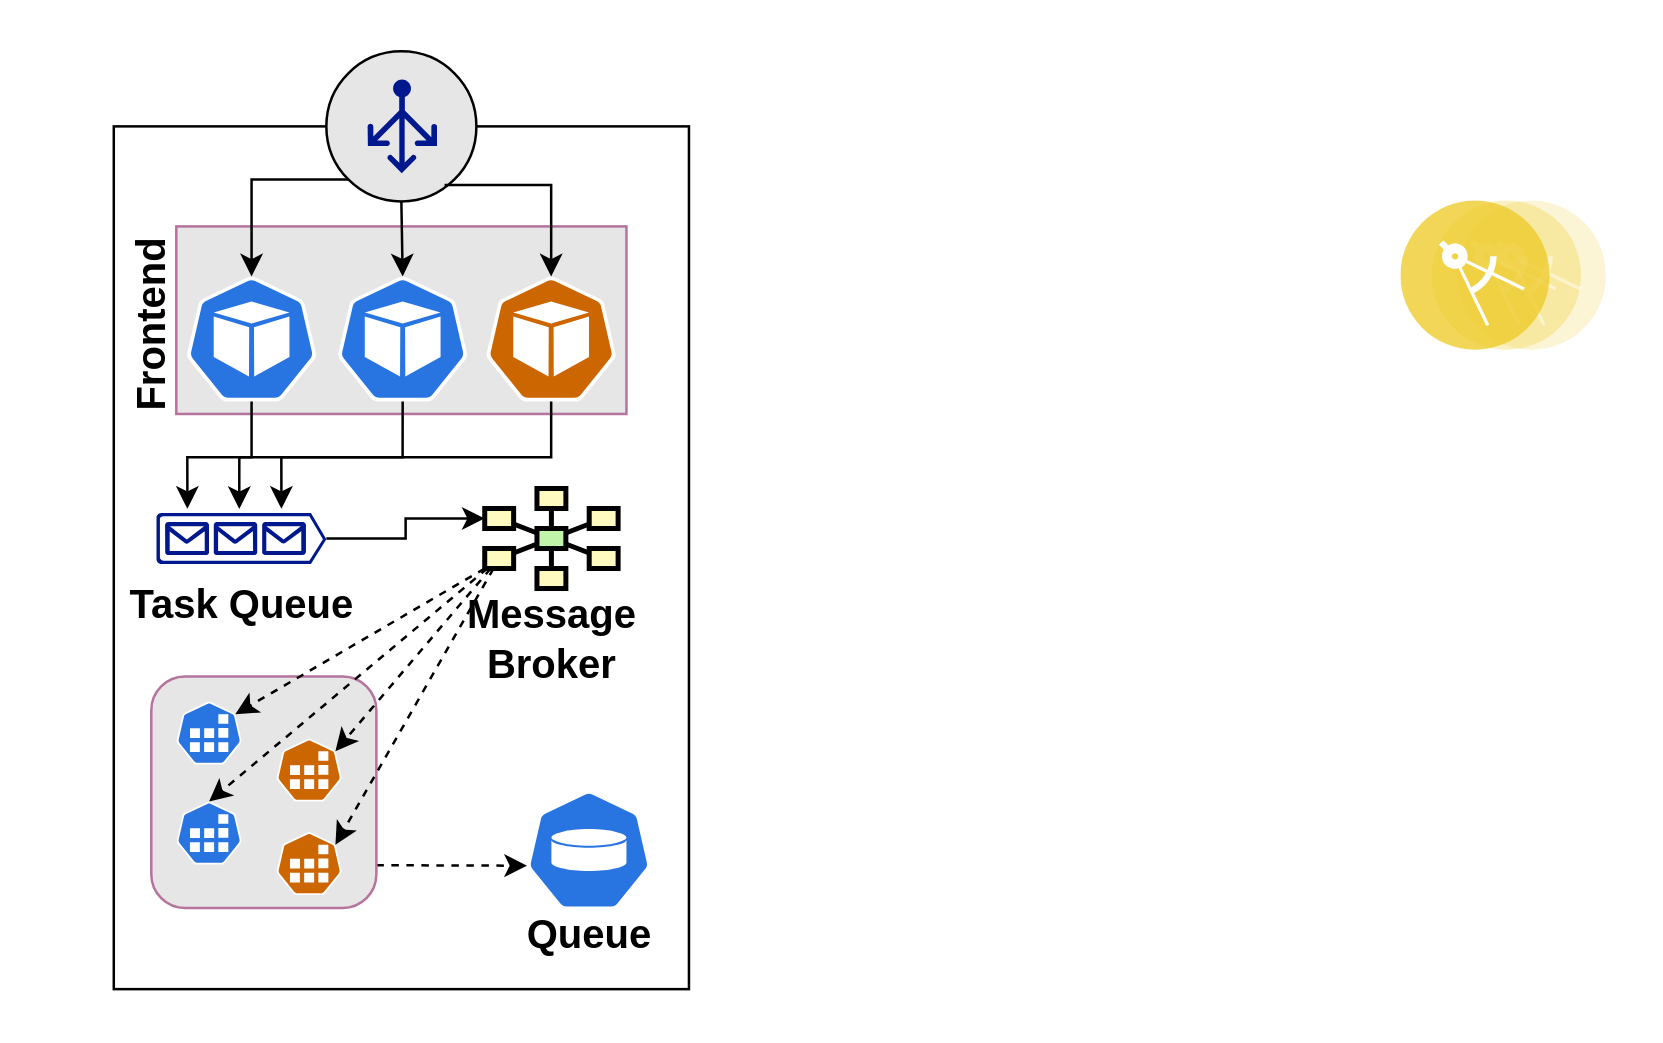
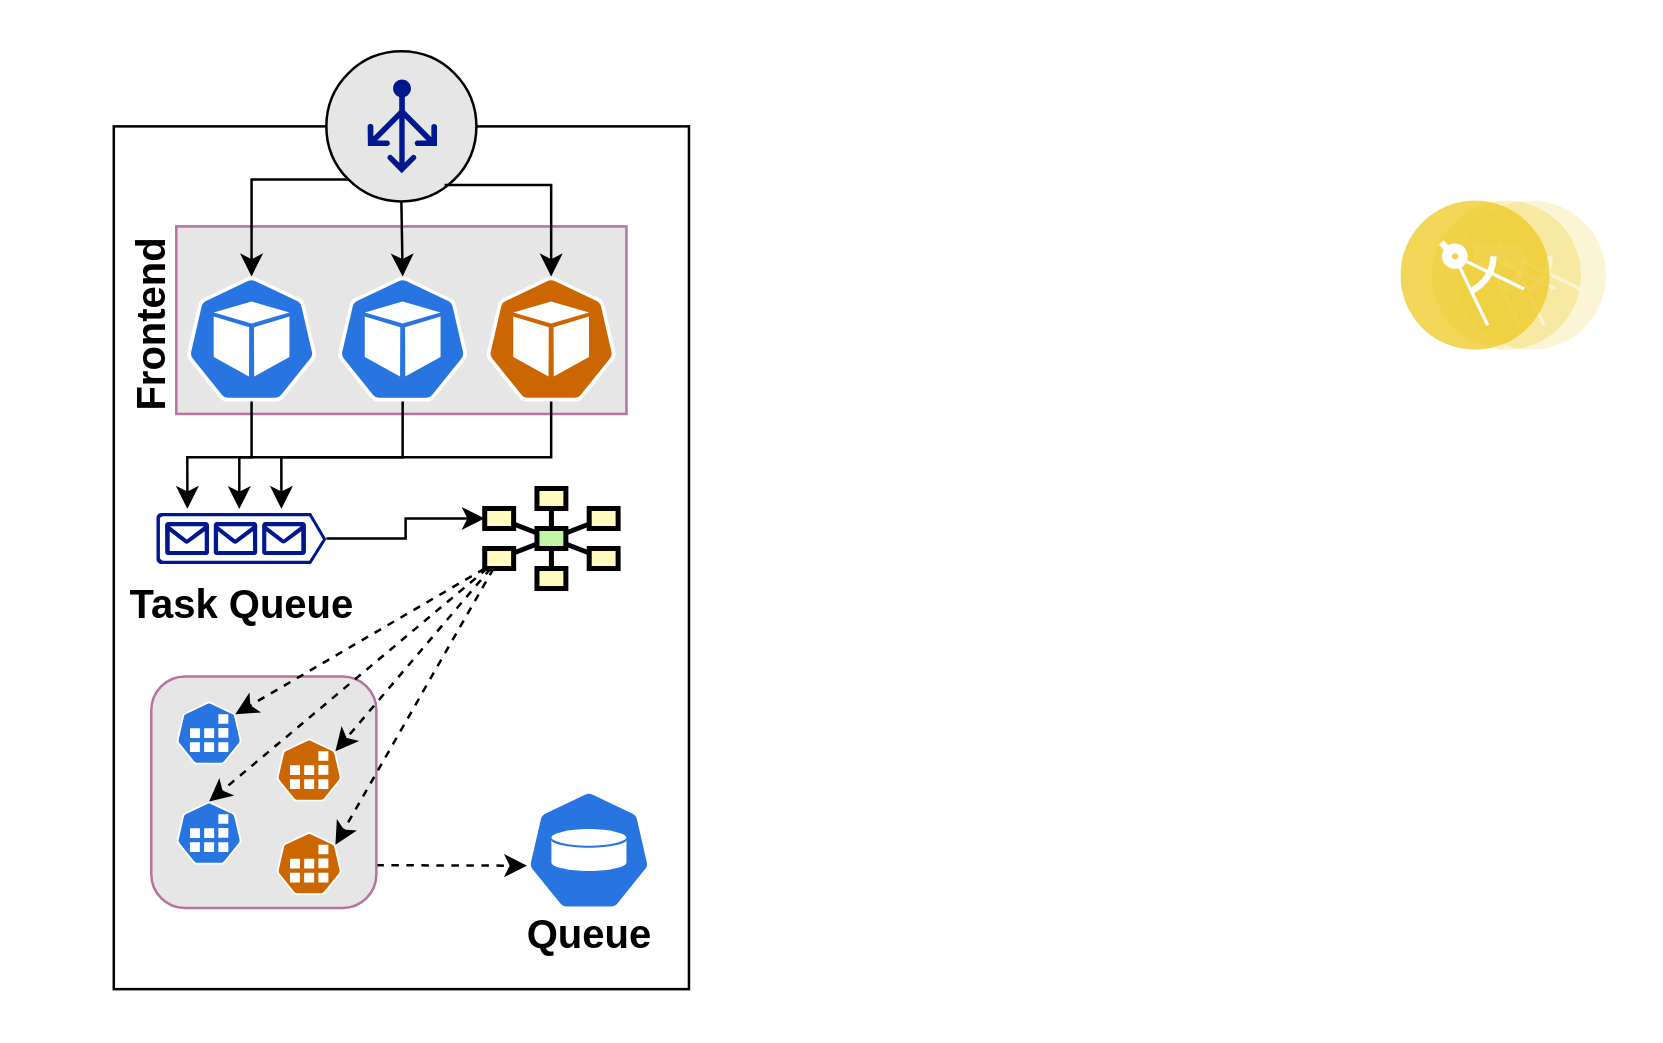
- <mxCell id="38" value="&lt;div style=&quot;font-size: 16px&quot;&gt;&lt;font style=&quot;font-size: 16px&quot;&gt;&lt;b&gt;Message&lt;/b&gt;&lt;/font&gt;&lt;/div&gt;&lt;div style=&quot;font-size: 16px&quot;&gt;&lt;font style=&quot;font-size: 16px&quot;&gt;&lt;b&gt;Broker&lt;br&gt;&lt;/b&gt;&lt;/font&gt;&lt;/div&gt;" style="text;html=1;align=center;verticalAlign=middle;resizable=0;points=[];autosize=1;" vertex="1" parent="23"><mxGeometry y="45.2" width="80" height="30" as="geometry" /></mxCell>
